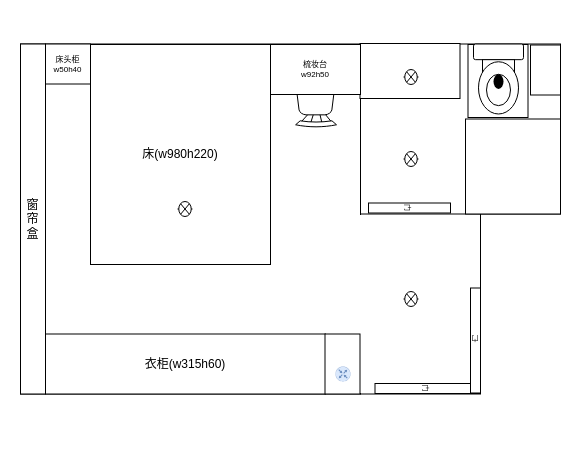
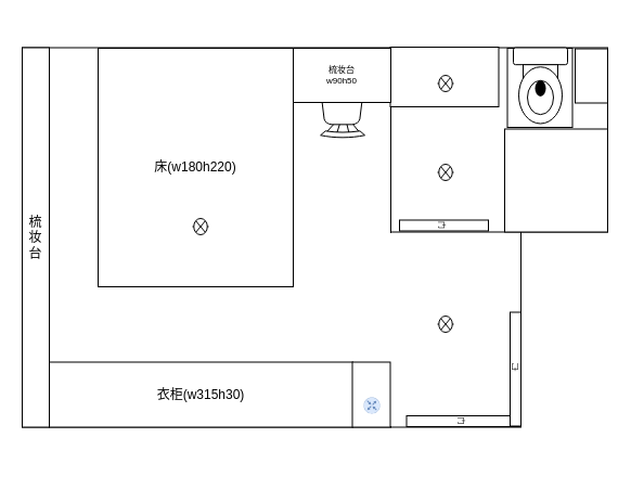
- <mxCell id="6" value="床头柜&lt;br&gt;w50h40" style="rounded=0;whiteSpace=wrap;html=1;fontSize=8;" parent="1" vertex="1"><mxGeometry x="45" y="43.5" width="45" height="40" as="geometry" /></mxCell>
- <mxCell id="19" value="梳妆台&lt;br&gt;w92h50" style="rounded=0;whiteSpace=wrap;html=1;fontSize=8;" parent="1" vertex="1"><mxGeometry x="270" y="44" width="90" height="50" as="geometry" /></mxCell>
+ <mxCell id="19" value="梳妆台&lt;br&gt;w90h50" style="rounded=0;whiteSpace=wrap;html=1;fontSize=8;" parent="1" vertex="1"><mxGeometry x="270" y="44" width="90" height="50" as="geometry" /></mxCell>
- <mxCell id="24" value="床(w980h220)" style="rounded=0;whiteSpace=wrap;html=1;" parent="1" vertex="1"><mxGeometry x="90" y="44" width="180" height="220" as="geometry" /></mxCell>
+ <mxCell id="24" value="床(w180h220)" style="rounded=0;whiteSpace=wrap;html=1;" parent="1" vertex="1"><mxGeometry x="90" y="44" width="180" height="220" as="geometry" /></mxCell>
- <mxCell id="5" value="&lt;font style=&quot;font-size: 12px;&quot;&gt;窗帘盒&lt;/font&gt;" style="rounded=0;whiteSpace=wrap;html=1;" parent="1" vertex="1"><mxGeometry x="20" y="43.5" width="25" height="350" as="geometry" /></mxCell>
+ <mxCell id="5" value="&lt;font style=&quot;font-size: 12px;&quot;&gt;梳妆台&lt;/font&gt;" style="rounded=0;whiteSpace=wrap;html=1;" parent="1" vertex="1"><mxGeometry x="20" y="43.5" width="25" height="350" as="geometry" /></mxCell>
- <mxCell id="8" value="衣柜(w315h60)" style="rounded=0;whiteSpace=wrap;html=1;" parent="1" vertex="1"><mxGeometry x="45" y="333.5" width="280" height="60" as="geometry" /></mxCell>
+ <mxCell id="8" value="衣柜(w315h30)" style="rounded=0;whiteSpace=wrap;html=1;" parent="1" vertex="1"><mxGeometry x="45" y="333.5" width="280" height="60" as="geometry" /></mxCell>
